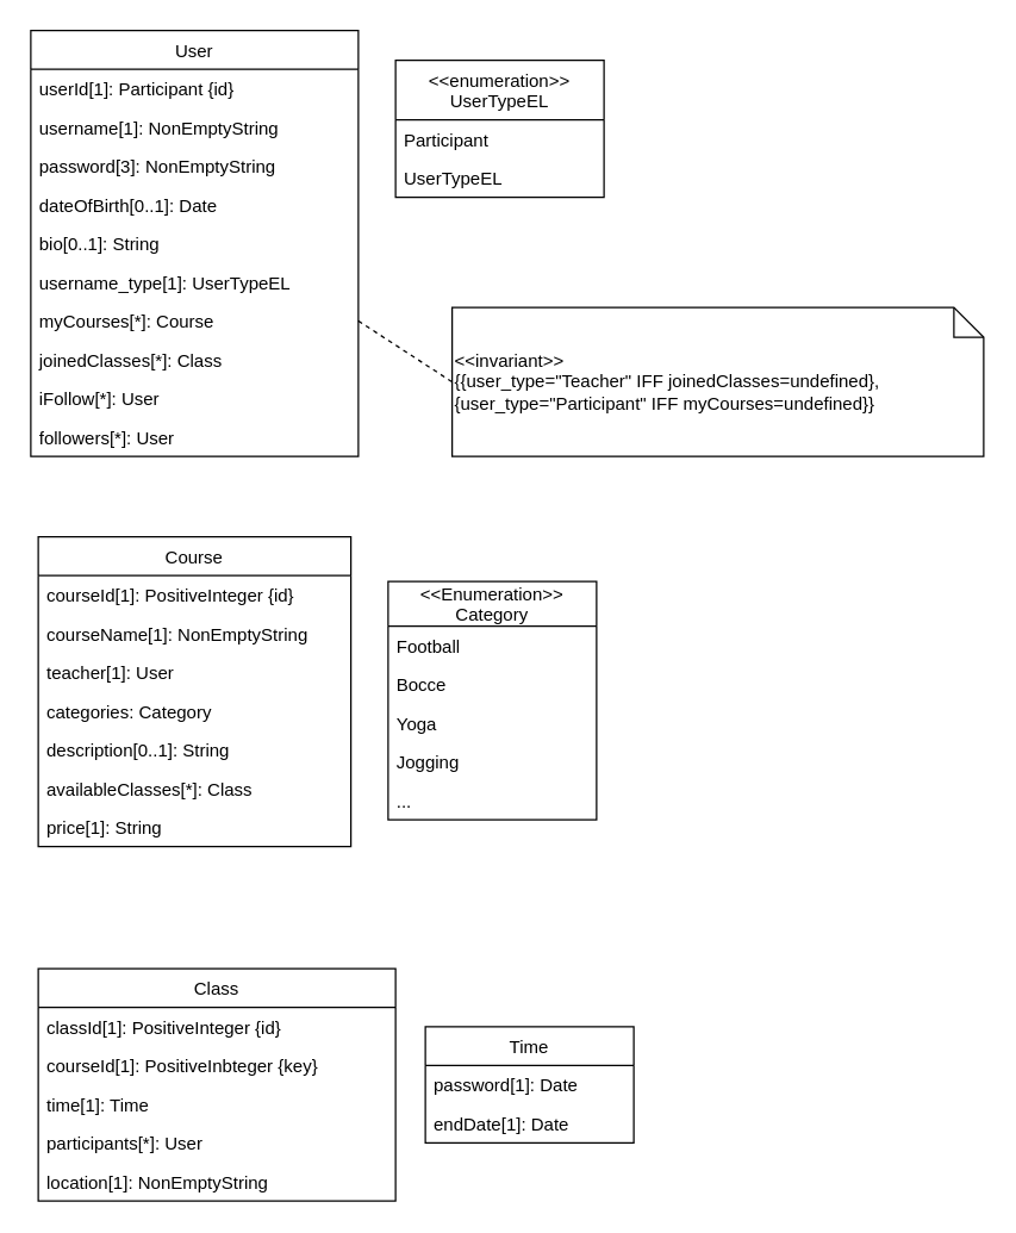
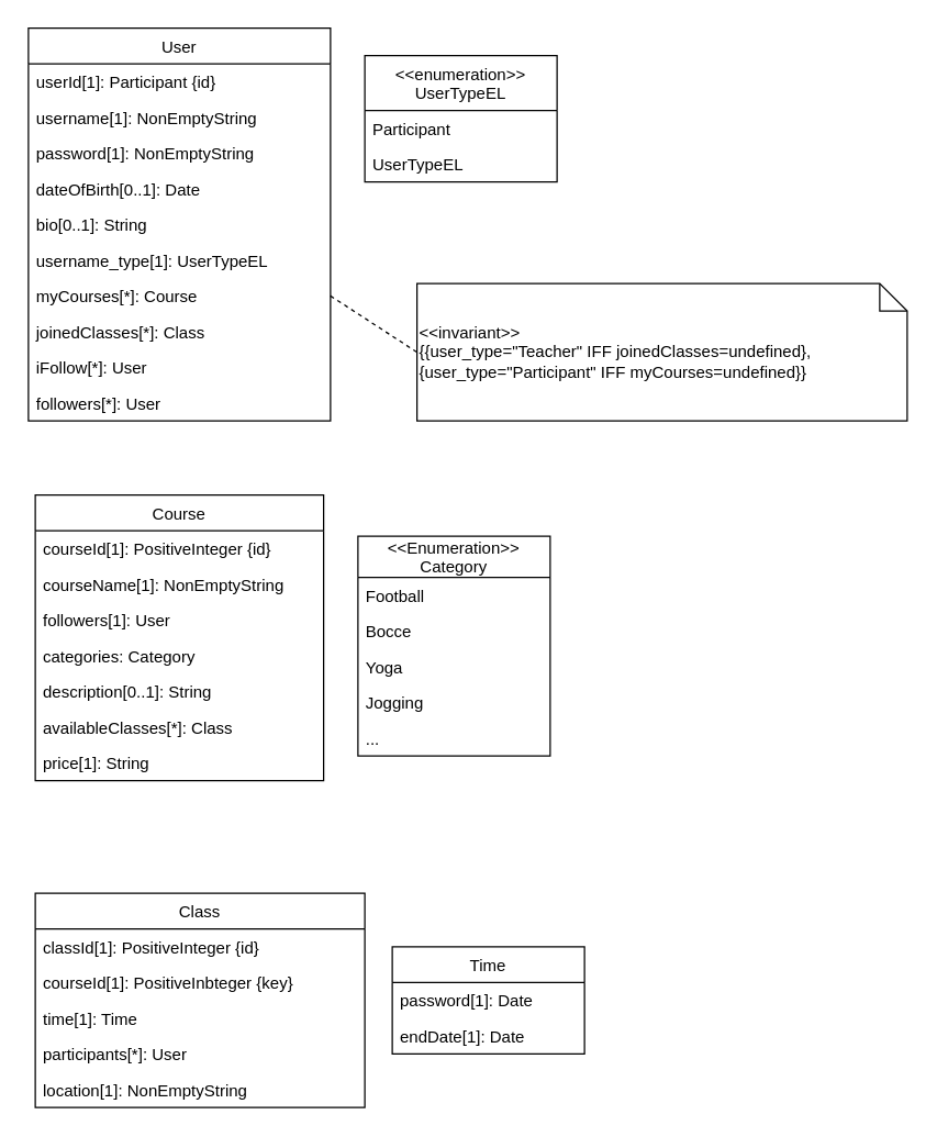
- <mxCell id="13" value="password[3]: NonEmptyString" style="text;strokeColor=none;fillColor=none;align=left;verticalAlign=top;spacingLeft=4;spacingRight=4;overflow=hidden;rotatable=0;points=[[0,0.5],[1,0.5]];portConstraint=eastwest;" parent="10" vertex="1"><mxGeometry y="78" width="220" height="26" as="geometry" /></mxCell>
+ <mxCell id="13" value="password[1]: NonEmptyString" style="text;strokeColor=none;fillColor=none;align=left;verticalAlign=top;spacingLeft=4;spacingRight=4;overflow=hidden;rotatable=0;points=[[0,0.5],[1,0.5]];portConstraint=eastwest;" parent="10" vertex="1"><mxGeometry y="78" width="220" height="26" as="geometry" /></mxCell>
- <mxCell id="5" value="teacher[1]: User" style="text;strokeColor=none;fillColor=none;align=left;verticalAlign=top;spacingLeft=4;spacingRight=4;overflow=hidden;rotatable=0;points=[[0,0.5],[1,0.5]];portConstraint=eastwest;" parent="2" vertex="1"><mxGeometry y="78" width="210" height="26" as="geometry" /></mxCell>
+ <mxCell id="5" value="followers[1]: User" style="text;strokeColor=none;fillColor=none;align=left;verticalAlign=top;spacingLeft=4;spacingRight=4;overflow=hidden;rotatable=0;points=[[0,0.5],[1,0.5]];portConstraint=eastwest;" parent="2" vertex="1"><mxGeometry y="78" width="210" height="26" as="geometry" /></mxCell>
